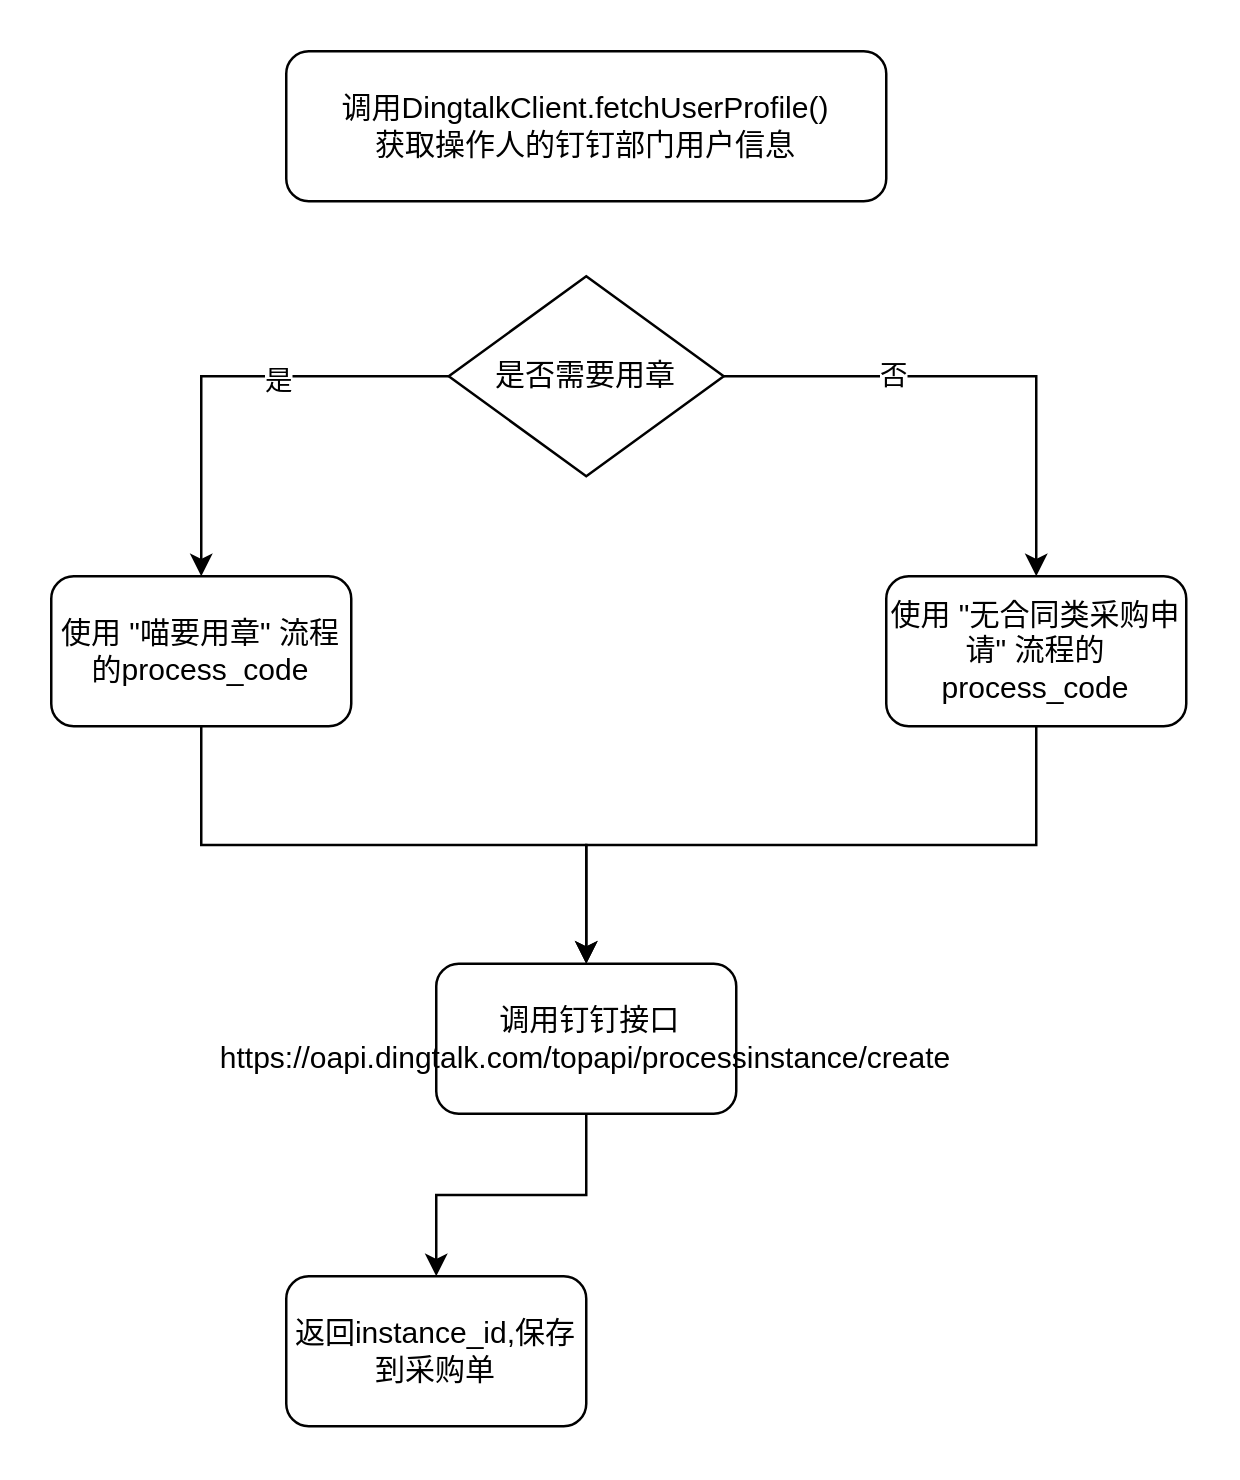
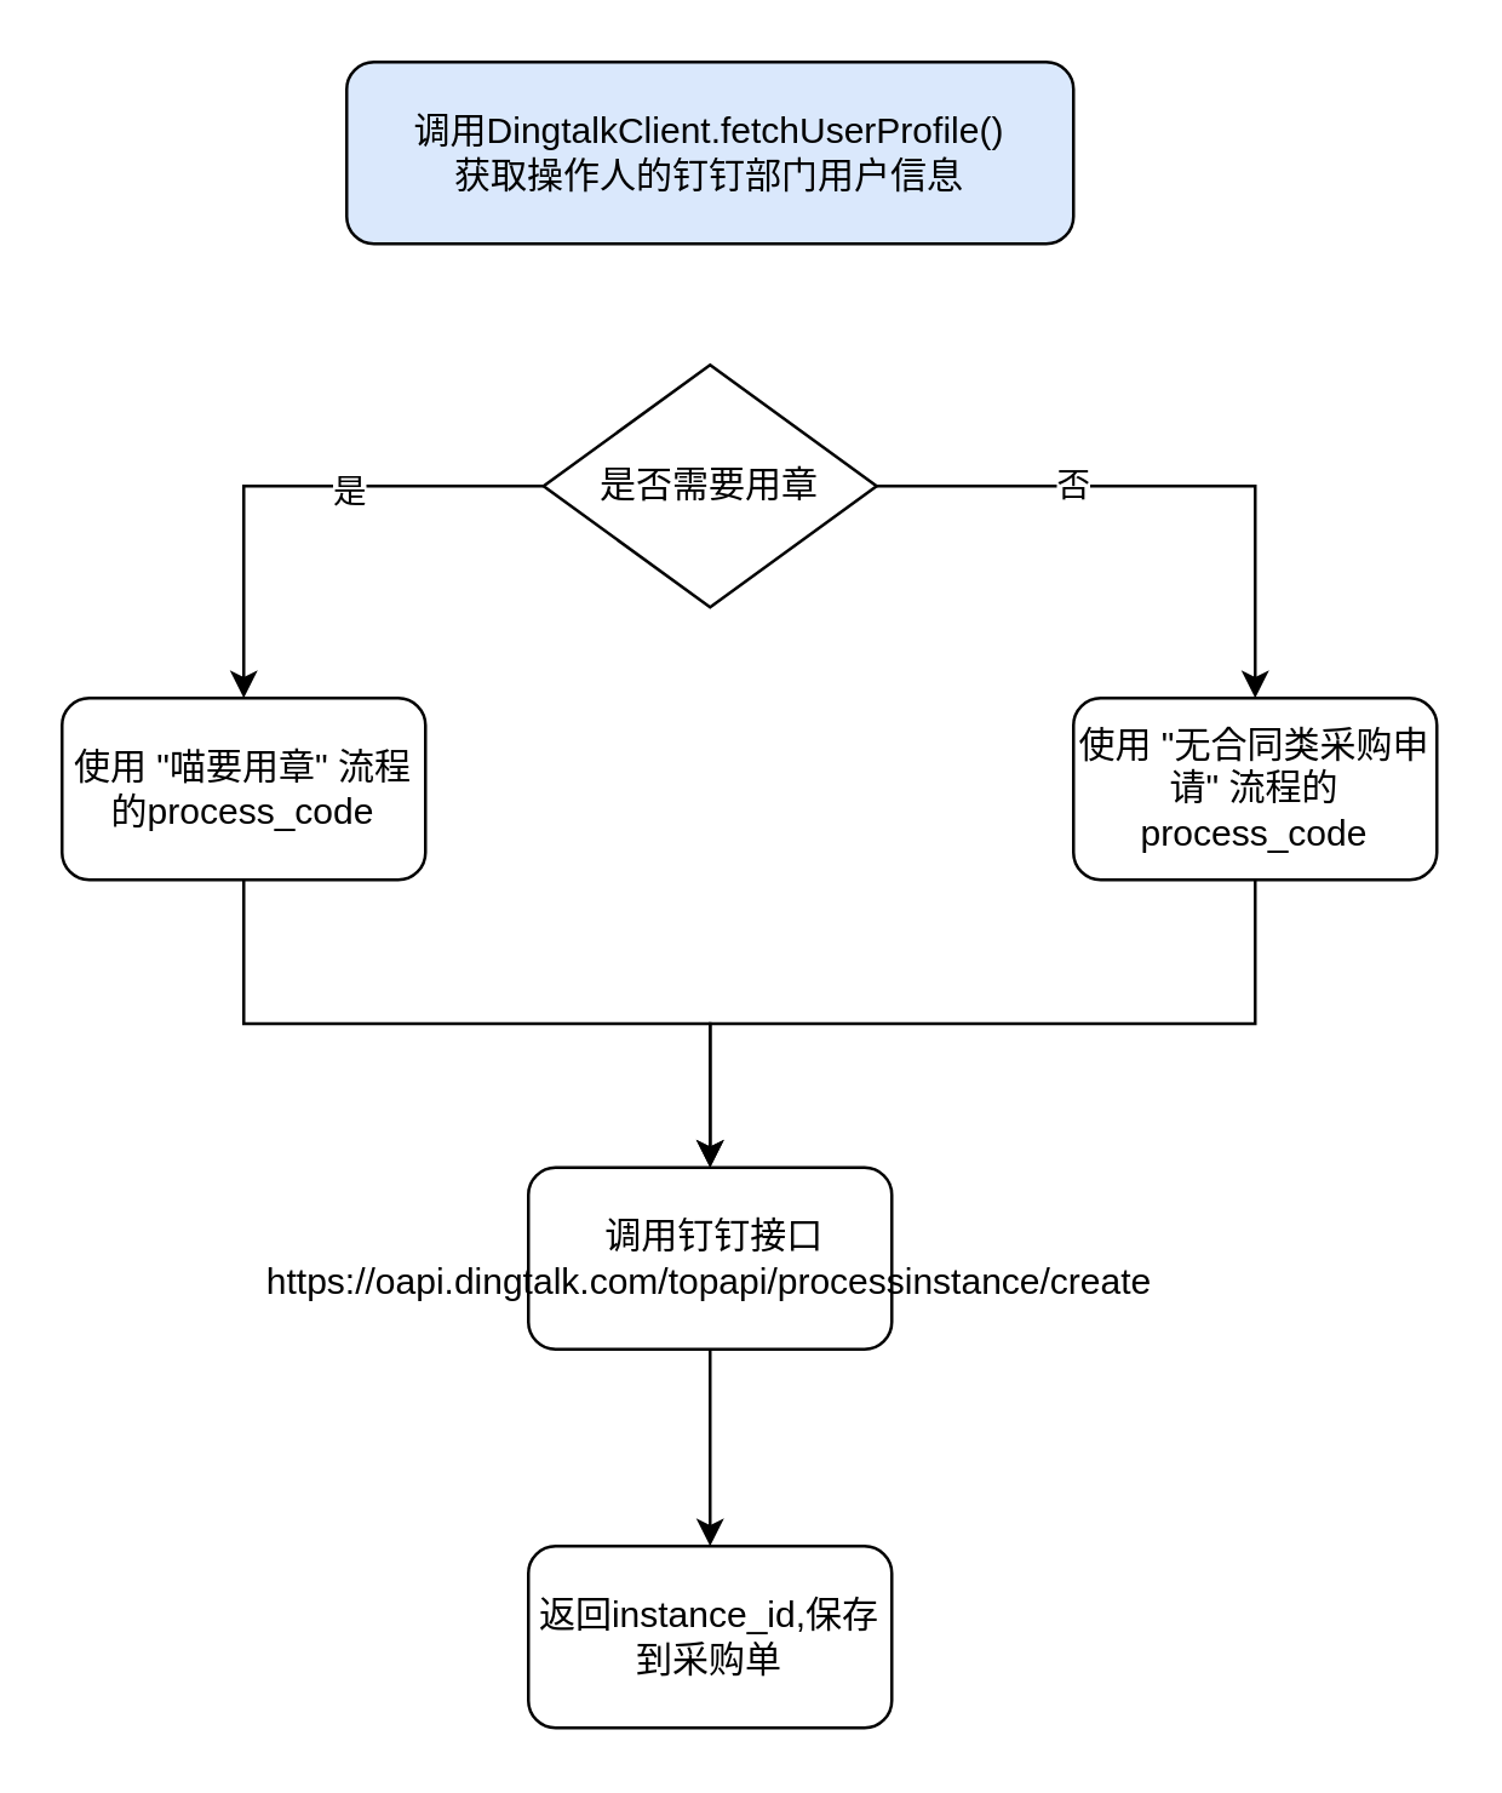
- <mxCell id="2" value="调用DingtalkClient.fetchUserProfile()&lt;br&gt;获取操作人的钉钉部门用户信息" style="rounded=1;whiteSpace=wrap;html=1;" vertex="1" parent="1"><mxGeometry x="114" y="20" width="240" height="60" as="geometry" /></mxCell>
+ <mxCell id="2" value="调用DingtalkClient.fetchUserProfile()&lt;br&gt;获取操作人的钉钉部门用户信息" style="rounded=1;whiteSpace=wrap;html=1;fillColor=#dae8fc;" vertex="1" parent="1"><mxGeometry x="114" y="20" width="240" height="60" as="geometry" /></mxCell>
- <mxCell id="7" value="是否需要用章" style="rhombus;whiteSpace=wrap;html=1;" vertex="1" parent="1"><mxGeometry x="179" y="110" width="110" height="80" as="geometry" /></mxCell>
+ <mxCell id="7" value="是否需要用章" style="rhombus;whiteSpace=wrap;html=1;" vertex="1" parent="1"><mxGeometry x="179" y="120" width="110" height="80" as="geometry" /></mxCell>
- <mxCell id="14" value="返回instance_id,保存到采购单" style="rounded=1;whiteSpace=wrap;html=1;" vertex="1" parent="1"><mxGeometry x="114" y="510" width="120" height="60" as="geometry" /></mxCell>
+ <mxCell id="14" value="返回instance_id,保存到采购单" style="rounded=1;whiteSpace=wrap;html=1;" vertex="1" parent="1"><mxGeometry x="174" y="510" width="120" height="60" as="geometry" /></mxCell>
